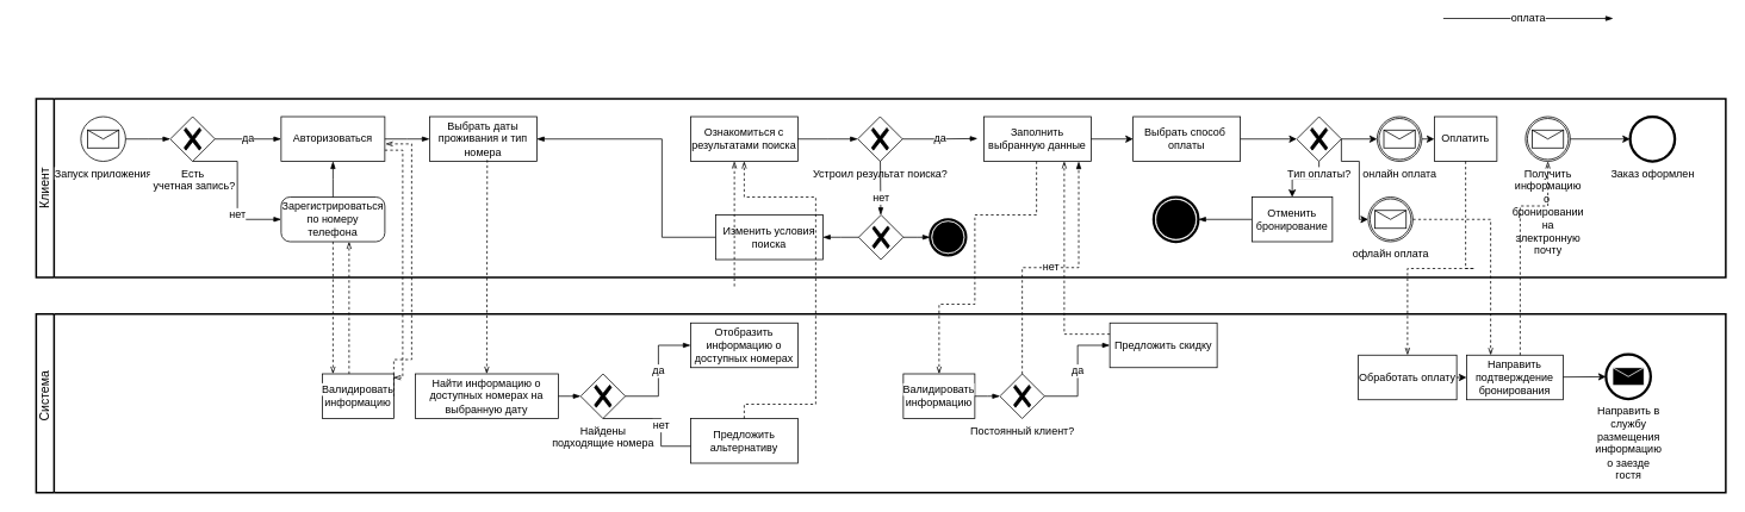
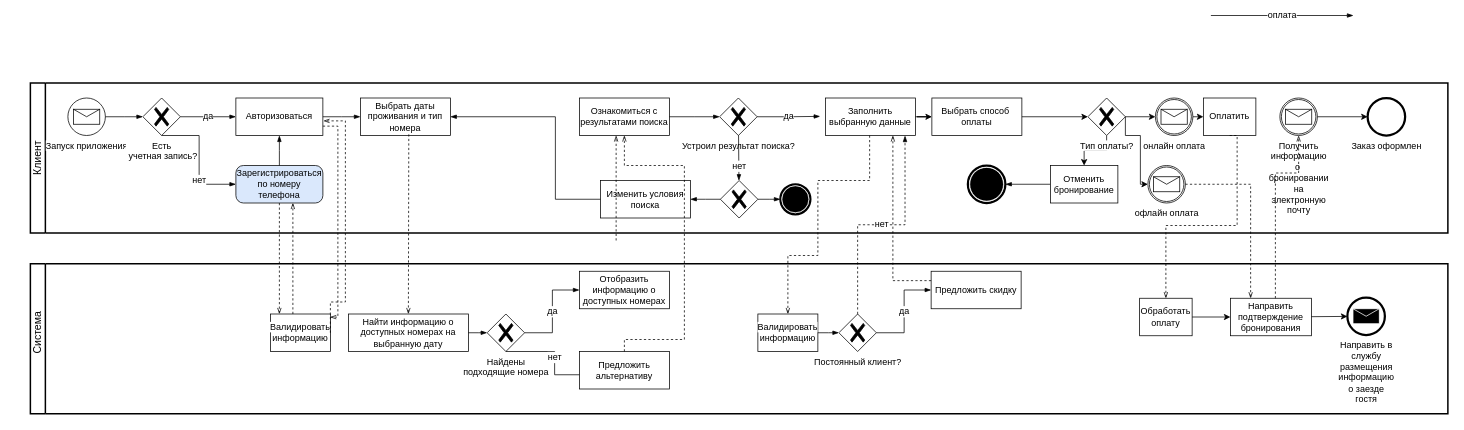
- <mxCell id="22" value="&lt;span style=&quot;text-wrap-mode: nowrap; background-color: rgb(255, 255, 255);&quot;&gt;Выбрать способ&amp;nbsp;&lt;/span&gt;&lt;div&gt;&lt;span style=&quot;text-wrap-mode: nowrap; background-color: rgb(255, 255, 255);&quot;&gt;оплаты&lt;/span&gt;&lt;/div&gt;" style="points=[[0.25,0,0],[0.5,0,0],[0.75,0,0],[1,0.25,0],[1,0.5,0],[1,0.75,0],[0.75,1,0],[0.5,1,0],[0.25,1,0],[0,0.75,0],[0,0.5,0],[0,0.25,0]];shape=mxgraph.bpmn.task2;whiteSpace=wrap;rectStyle=rounded;size=10;html=1;container=1;expand=0;collapsible=0;taskMarker=abstract;" parent="2" vertex="1"><mxGeometry x="1227" y="20" width="120" height="50" as="geometry" /></mxCell>
+ <mxCell id="22" value="&lt;span style=&quot;text-wrap-mode: nowrap; background-color: rgb(255, 255, 255);&quot;&gt;Выбрать способ&amp;nbsp;&lt;/span&gt;&lt;div&gt;&lt;span style=&quot;text-wrap-mode: nowrap; background-color: rgb(255, 255, 255);&quot;&gt;оплаты&lt;/span&gt;&lt;/div&gt;" style="points=[[0.25,0,0],[0.5,0,0],[0.75,0,0],[1,0.25,0],[1,0.5,0],[1,0.75,0],[0.75,1,0],[0.5,1,0],[0.25,1,0],[0,0.75,0],[0,0.5,0],[0,0.25,0]];shape=mxgraph.bpmn.task2;whiteSpace=wrap;rectStyle=rounded;size=10;html=1;container=1;expand=0;collapsible=0;taskMarker=abstract;" parent="2" vertex="1"><mxGeometry x="1202" y="20" width="120" height="50" as="geometry" /></mxCell>
- <mxCell id="7" value="Зарегистрироваться по номеру телефона" style="rounded=1;whiteSpace=wrap;html=1;container=1;collapsible=0;absoluteArcSize=1;arcSize=20;childLayout=stackLayout;horizontal=1;horizontalStack=0;resizeParent=1;resizeParentMax=0;resizeLast=0;" parent="2" vertex="1"><mxGeometry x="274" y="110" width="116" height="50" as="geometry" /></mxCell>
+ <mxCell id="7" value="Зарегистрироваться по номеру телефона" style="rounded=1;whiteSpace=wrap;html=1;container=1;collapsible=0;absoluteArcSize=1;arcSize=20;childLayout=stackLayout;horizontal=1;horizontalStack=0;resizeParent=1;resizeParentMax=0;resizeLast=0;fillColor=#dae8fc;" parent="2" vertex="1"><mxGeometry x="274" y="110" width="116" height="50" as="geometry" /></mxCell>
- <mxCell id="53" value="Обработать оплату" style="points=[[0.25,0,0],[0.5,0,0],[0.75,0,0],[1,0.25,0],[1,0.5,0],[1,0.75,0],[0.75,1,0],[0.5,1,0],[0.25,1,0],[0,0.75,0],[0,0.5,0],[0,0.25,0]];shape=mxgraph.bpmn.task2;whiteSpace=wrap;rectStyle=rounded;size=10;html=1;container=1;expand=0;collapsible=0;taskMarker=abstract;" parent="43" vertex="1"><mxGeometry x="1479" y="46" width="110" height="50" as="geometry" /></mxCell>
+ <mxCell id="53" value="Обработать оплату" style="points=[[0.25,0,0],[0.5,0,0],[0.75,0,0],[1,0.25,0],[1,0.5,0],[1,0.75,0],[0.75,1,0],[0.5,1,0],[0.25,1,0],[0,0.75,0],[0,0.5,0],[0,0.25,0]];shape=mxgraph.bpmn.task2;whiteSpace=wrap;rectStyle=rounded;size=10;html=1;container=1;expand=0;collapsible=0;taskMarker=abstract;" parent="43" vertex="1"><mxGeometry x="1479" y="46" width="70" height="50" as="geometry" /></mxCell>
